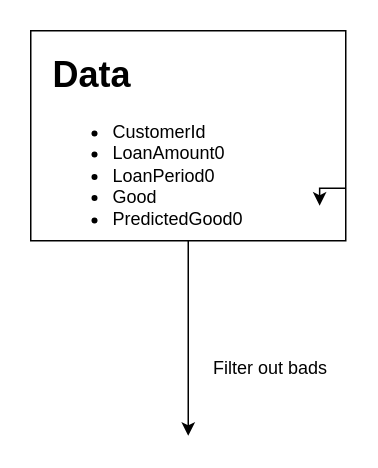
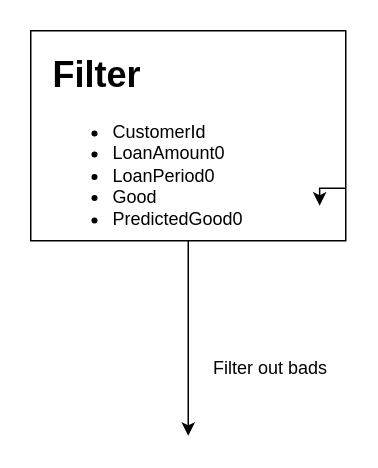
- <mxCell id="4" value="&lt;h1&gt;Data&lt;/h1&gt;&lt;div&gt;&lt;ul&gt;&lt;li&gt;CustomerId&lt;/li&gt;&lt;li&gt;LoanAmount0&lt;/li&gt;&lt;li&gt;LoanPeriod0&lt;/li&gt;&lt;li&gt;Good&lt;/li&gt;&lt;li&gt;PredictedGood0&lt;/li&gt;&lt;/ul&gt;&lt;/div&gt;&lt;p&gt;&lt;/p&gt;" style="text;html=1;strokeColor=none;fillColor=none;spacing=5;spacingTop=-20;whiteSpace=wrap;overflow=hidden;rounded=0;" vertex="1" parent="1"><mxGeometry x="30" y="30" width="190" height="150" as="geometry" /></mxCell>
+ <mxCell id="4" value="&lt;h1&gt;Filter&lt;/h1&gt;&lt;div&gt;&lt;ul&gt;&lt;li&gt;CustomerId&lt;/li&gt;&lt;li&gt;LoanAmount0&lt;/li&gt;&lt;li&gt;LoanPeriod0&lt;/li&gt;&lt;li&gt;Good&lt;/li&gt;&lt;li&gt;PredictedGood0&lt;/li&gt;&lt;/ul&gt;&lt;/div&gt;&lt;p&gt;&lt;/p&gt;" style="text;html=1;strokeColor=none;fillColor=none;spacing=5;spacingTop=-20;whiteSpace=wrap;overflow=hidden;rounded=0;" vertex="1" parent="1"><mxGeometry x="30" y="30" width="190" height="150" as="geometry" /></mxCell>
